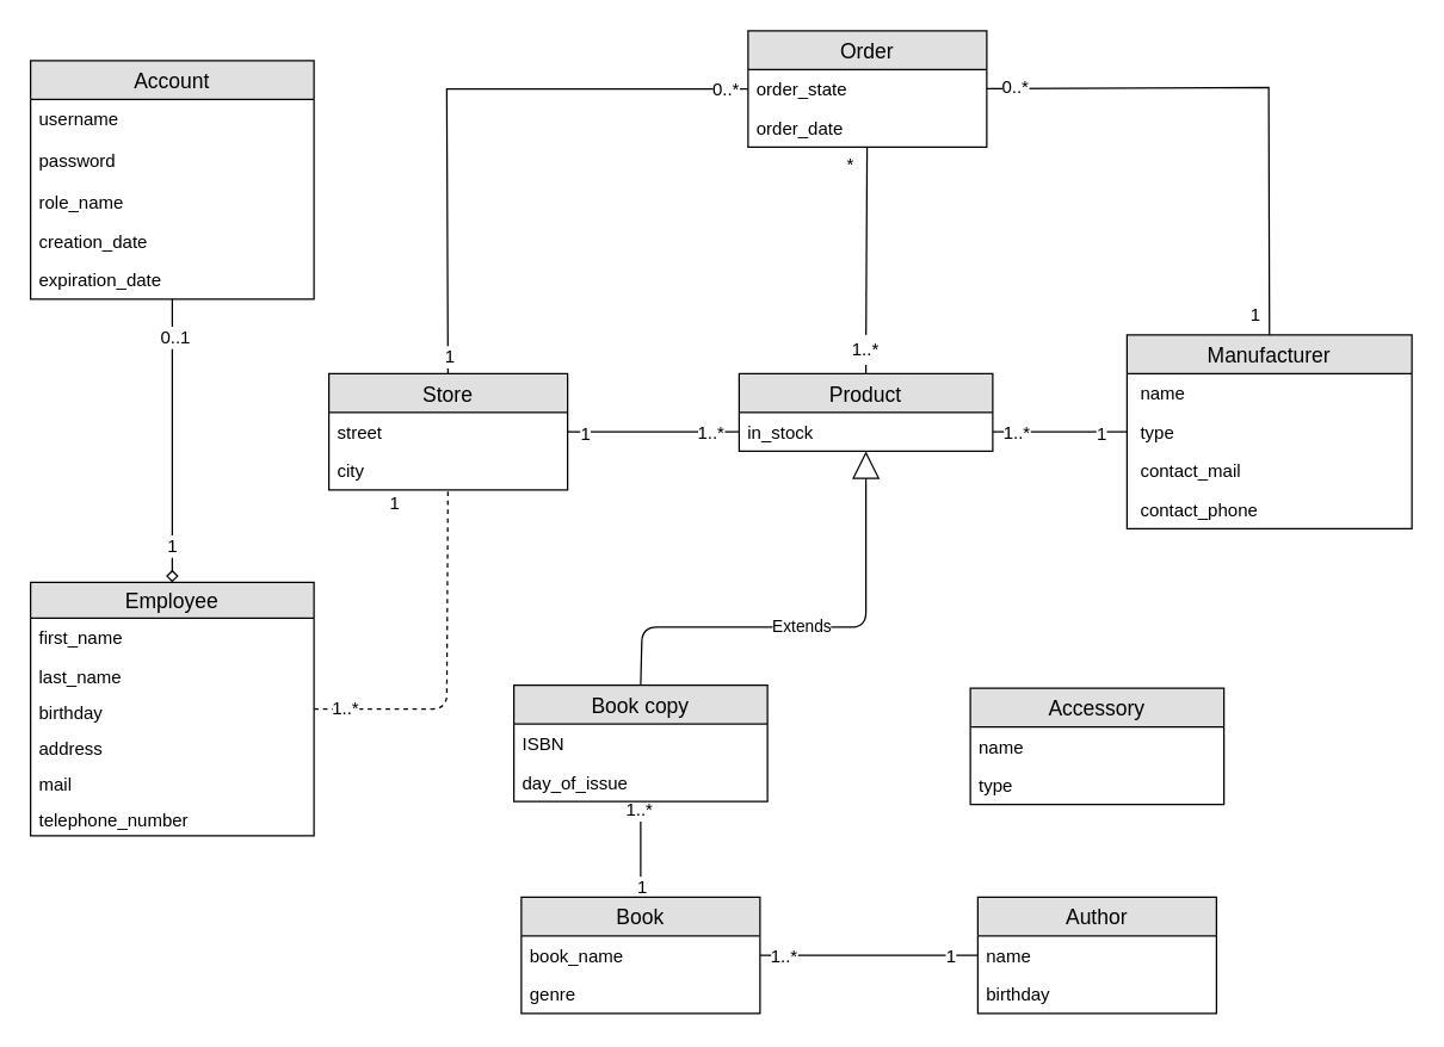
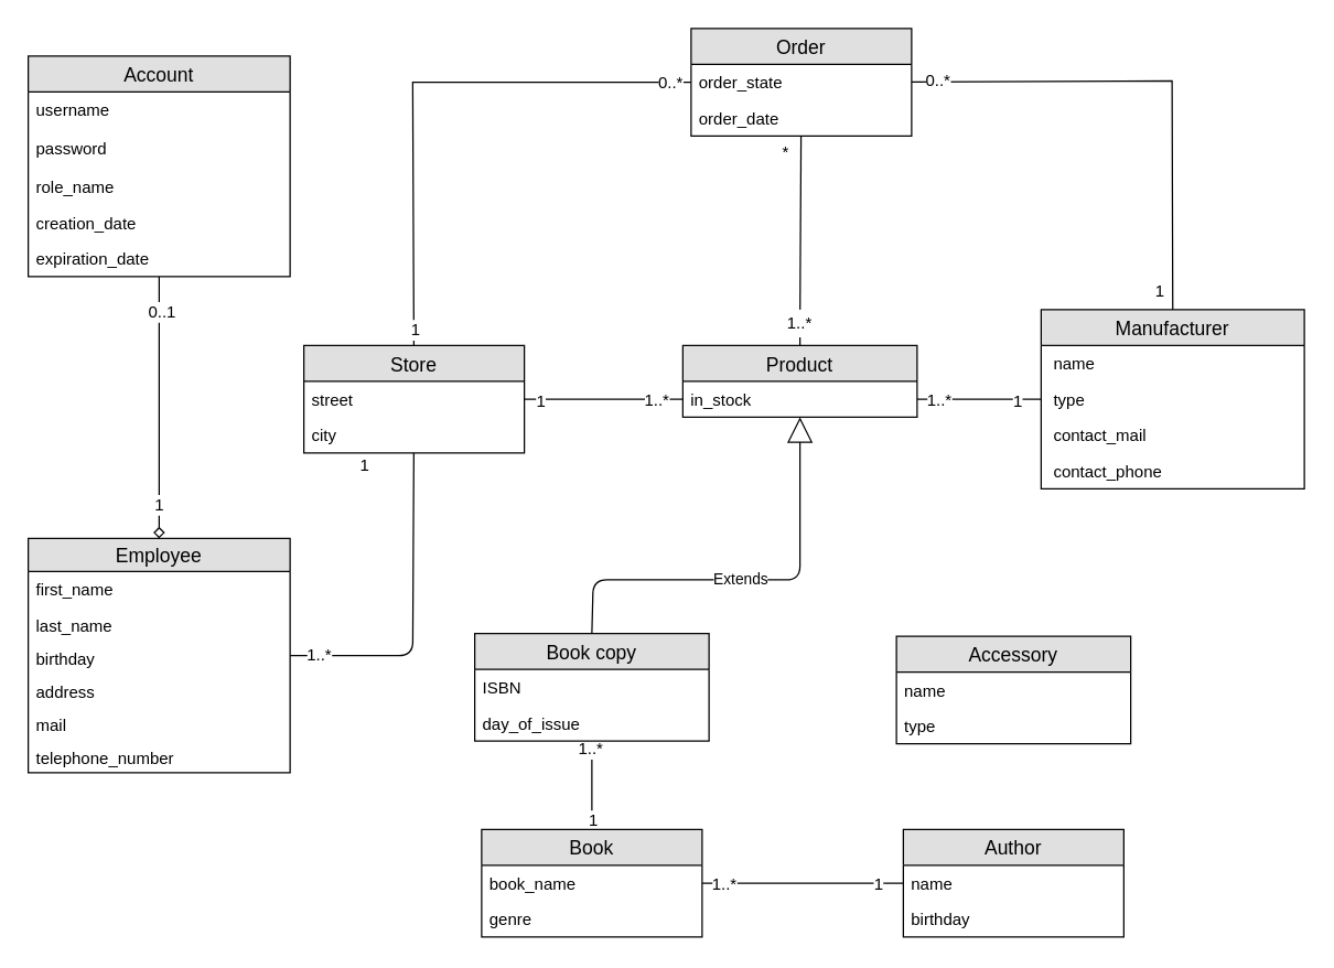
- <mxCell id="2" value="" style="endArrow=none;html=1;dashed=1;" parent="1" target="30" edge="1" source="44"><mxGeometry width="50" height="50" relative="1" as="geometry"><mxPoint x="100" y="539" as="sourcePoint" /><mxPoint x="310" y="400" as="targetPoint" /><Array as="points"><mxPoint x="299" y="475" /></Array></mxGeometry></mxCell>
+ <mxCell id="2" value="" style="endArrow=none;html=1;" parent="1" target="30" edge="1" source="44"><mxGeometry width="50" height="50" relative="1" as="geometry"><mxPoint x="100" y="539" as="sourcePoint" /><mxPoint x="310" y="400" as="targetPoint" /><Array as="points"><mxPoint x="299" y="475" /></Array></mxGeometry></mxCell>
